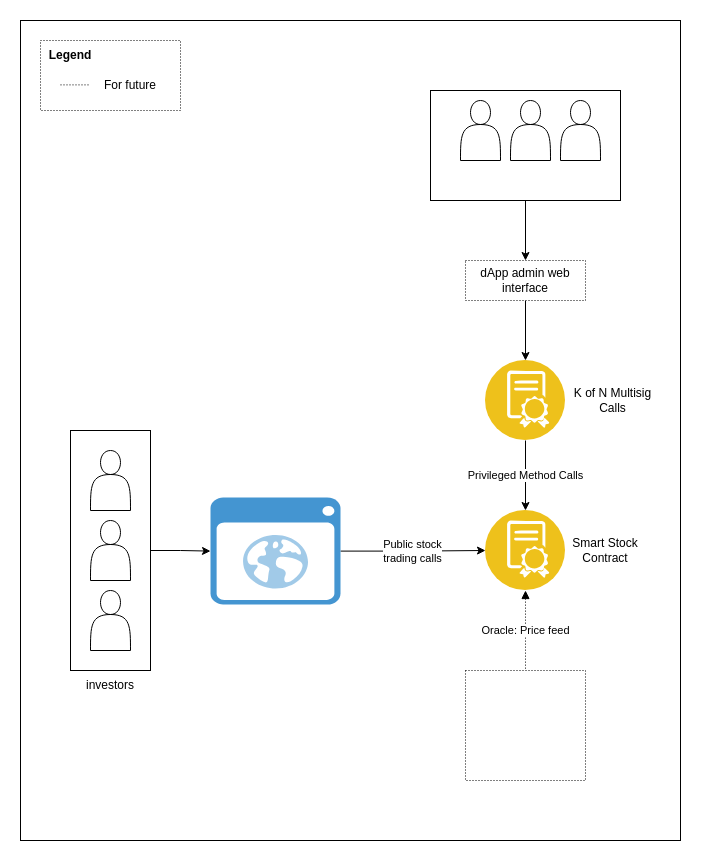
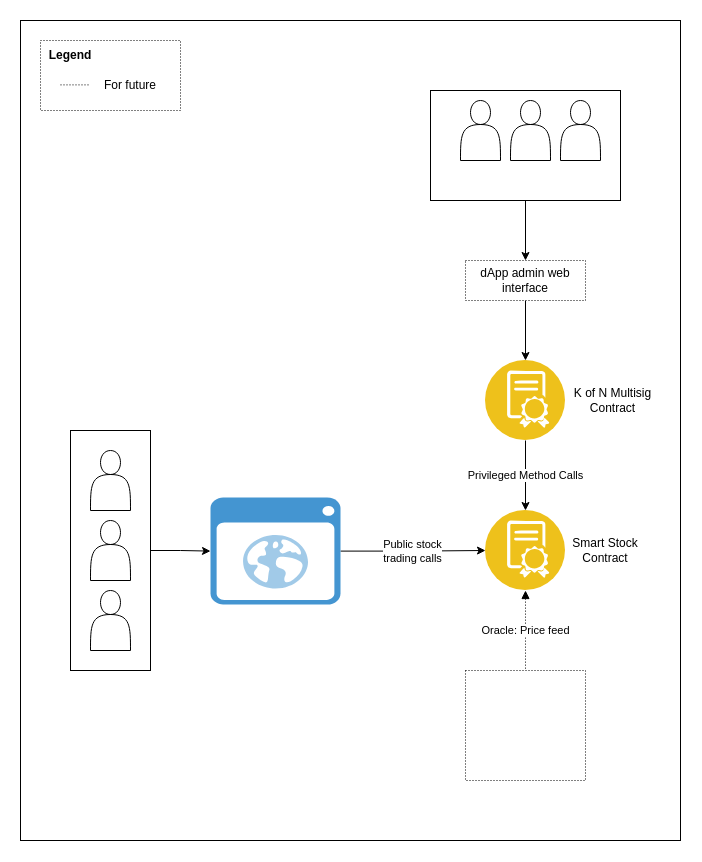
- <mxCell id="13" value="K of N Multisig Calls" style="text;html=1;strokeColor=none;fillColor=none;align=center;verticalAlign=middle;whiteSpace=wrap;rounded=0;" parent="11" vertex="1"><mxGeometry x="85" y="25" width="85" height="30" as="geometry" /></mxCell>
+ <mxCell id="13" value="K of N Multisig Contract" style="text;html=1;strokeColor=none;fillColor=none;align=center;verticalAlign=middle;whiteSpace=wrap;rounded=0;" parent="11" vertex="1"><mxGeometry x="85" y="25" width="85" height="30" as="geometry" /></mxCell>
- <mxCell id="22" value="investors" style="text;html=1;strokeColor=none;fillColor=none;align=center;verticalAlign=middle;whiteSpace=wrap;rounded=0;" parent="17" vertex="1"><mxGeometry x="10" y="240" width="60" height="30" as="geometry" /></mxCell>
